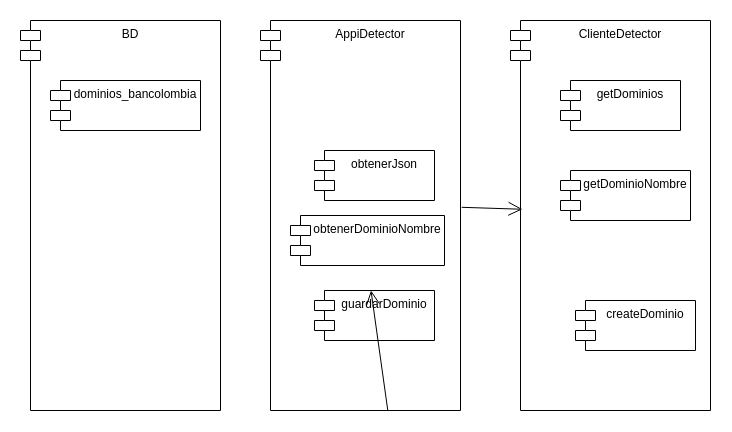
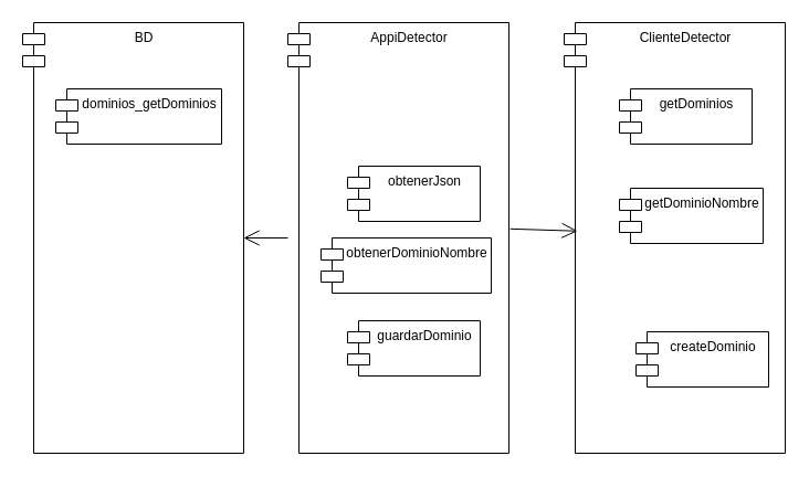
- <mxCell id="3" value="dominios_bancolombia" style="shape=module;align=left;spacingLeft=20;align=center;verticalAlign=top;" vertex="1" parent="1"><mxGeometry x="50" y="80" width="150" height="50" as="geometry" /></mxCell>
+ <mxCell id="3" value="dominios_getDominios" style="shape=module;align=left;spacingLeft=20;align=center;verticalAlign=top;" vertex="1" parent="1"><mxGeometry x="50" y="80" width="150" height="50" as="geometry" /></mxCell>
- <mxCell id="8" value="" style="endArrow=open;endFill=1;endSize=12;html=1;rounded=0;" edge="1" parent="1" source="4" target="7"><mxGeometry width="160" relative="1" as="geometry"><mxPoint x="290" y="190" as="sourcePoint" /><mxPoint x="450" y="190" as="targetPoint" /></mxGeometry></mxCell>
+ <mxCell id="8" value="" style="endArrow=open;endFill=1;endSize=12;html=1;rounded=0;" edge="1" parent="1" source="4" target="2"><mxGeometry width="160" relative="1" as="geometry"><mxPoint x="290" y="190" as="sourcePoint" /><mxPoint x="450" y="190" as="targetPoint" /></mxGeometry></mxCell>
